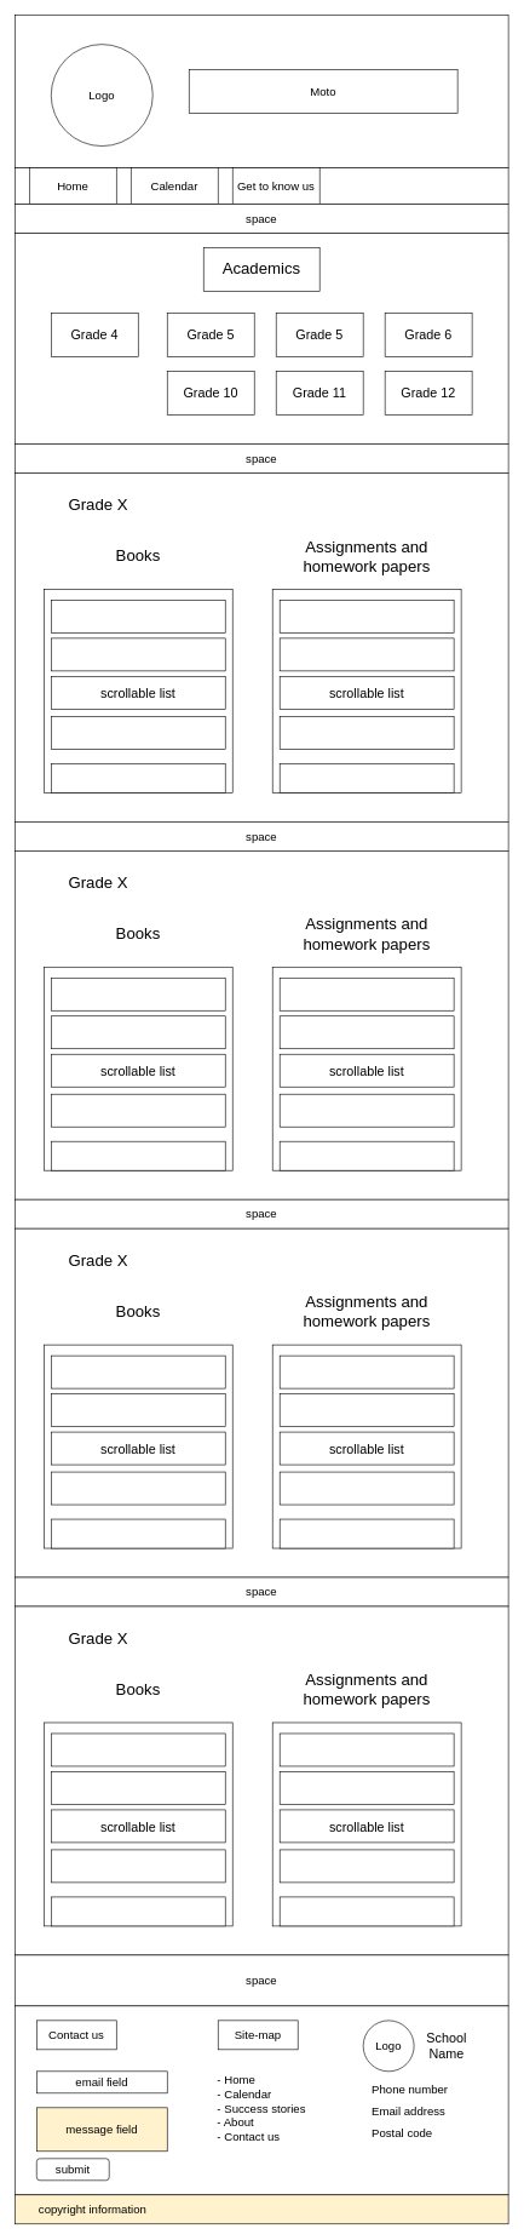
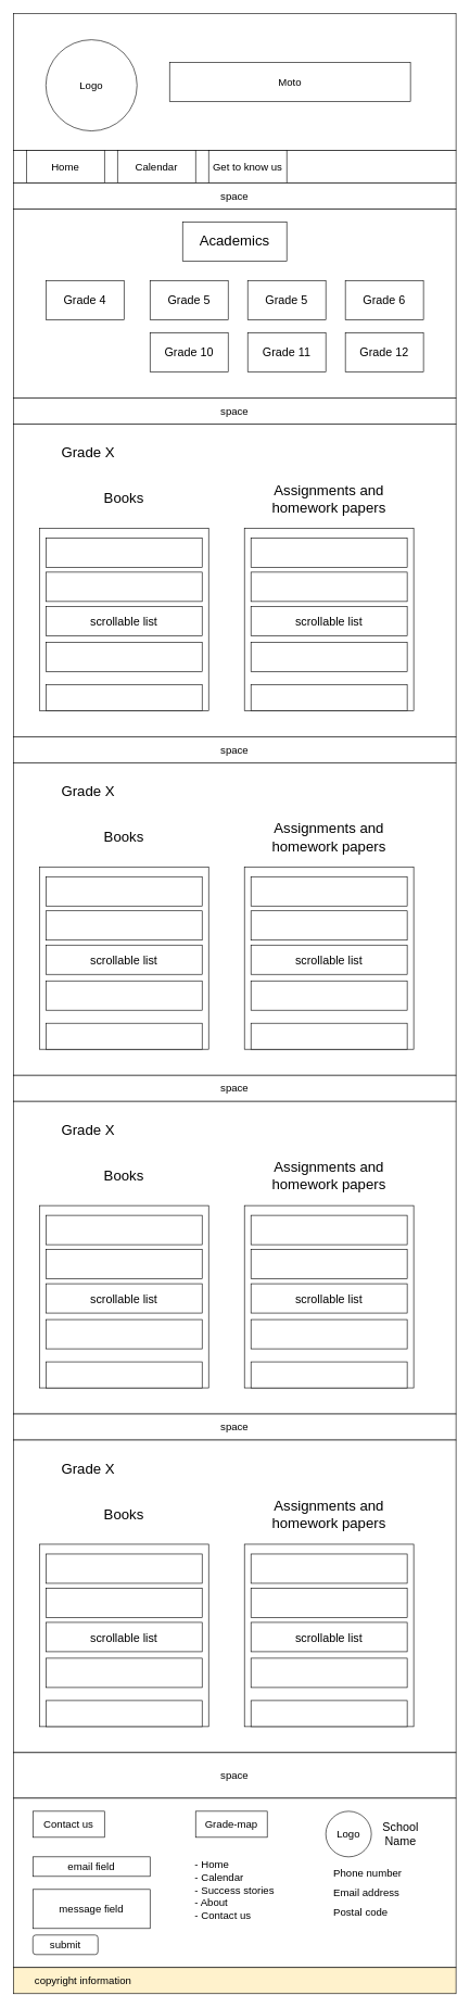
- <mxCell id="97" value="Site-map" style="rounded=0;whiteSpace=wrap;html=1;fontSize=16;" parent="1" vertex="1"><mxGeometry x="300" y="2780" width="110" height="40" as="geometry" /></mxCell>
+ <mxCell id="97" value="Grade-map" style="rounded=0;whiteSpace=wrap;html=1;fontSize=16;" parent="1" vertex="1"><mxGeometry x="300" y="2780" width="110" height="40" as="geometry" /></mxCell>
- <mxCell id="95" value="message field" style="rounded=0;whiteSpace=wrap;html=1;fontSize=16;fillColor=#fff2cc;" parent="1" vertex="1"><mxGeometry x="50" y="2900" width="180" height="60" as="geometry" /></mxCell>
+ <mxCell id="95" value="message field" style="rounded=0;whiteSpace=wrap;html=1;fontSize=16;" parent="1" vertex="1"><mxGeometry x="50" y="2900" width="180" height="60" as="geometry" /></mxCell>
